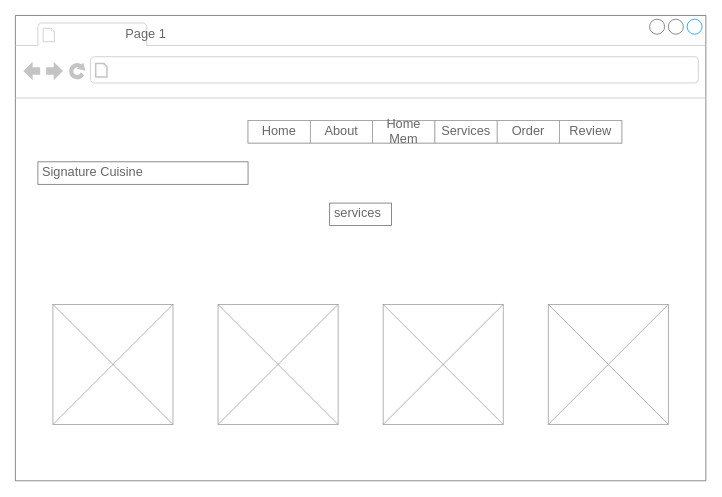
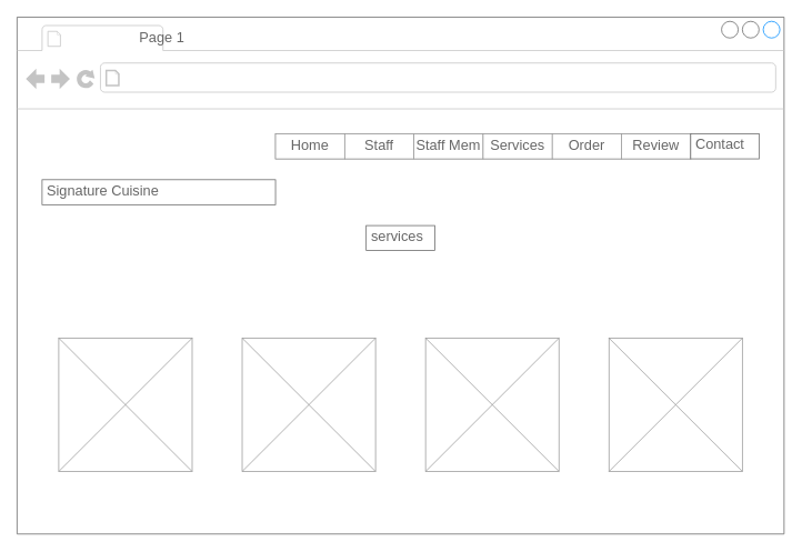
- <mxCell id="9" value="About" style="strokeColor=inherit;fillColor=inherit;gradientColor=inherit;strokeWidth=1;shadow=0;dashed=0;align=center;html=1;shape=mxgraph.mockup.forms.rrect;rSize=0;fontSize=17;fontColor=#666666;whiteSpace=wrap;" vertex="1" parent="7"><mxGeometry x="83" width="83" height="30" as="geometry" /></mxCell>
+ <mxCell id="9" value="Staff" style="strokeColor=inherit;fillColor=inherit;gradientColor=inherit;strokeWidth=1;shadow=0;dashed=0;align=center;html=1;shape=mxgraph.mockup.forms.rrect;rSize=0;fontSize=17;fontColor=#666666;whiteSpace=wrap;" vertex="1" parent="7"><mxGeometry x="83" width="83" height="30" as="geometry" /></mxCell>
- <mxCell id="10" value="Home Mem" style="strokeColor=inherit;fillColor=inherit;gradientColor=inherit;strokeWidth=1;shadow=0;dashed=0;align=center;html=1;shape=mxgraph.mockup.forms.rrect;rSize=0;fontSize=17;fontColor=#666666;whiteSpace=wrap;" vertex="1" parent="7"><mxGeometry x="166" width="83" height="30" as="geometry" /></mxCell>
+ <mxCell id="10" value="Staff Mem" style="strokeColor=inherit;fillColor=inherit;gradientColor=inherit;strokeWidth=1;shadow=0;dashed=0;align=center;html=1;shape=mxgraph.mockup.forms.rrect;rSize=0;fontSize=17;fontColor=#666666;whiteSpace=wrap;" vertex="1" parent="7"><mxGeometry x="166" width="83" height="30" as="geometry" /></mxCell>
+ <mxCell id="14" value="Contact" style="strokeWidth=1;shadow=0;dashed=0;align=center;html=1;shape=mxgraph.mockup.text.textBox;fontColor=#666666;align=left;fontSize=17;spacingLeft=4;spacingTop=-3;whiteSpace=wrap;strokeColor=#666666;mainText=" vertex="1" parent="6"><mxGeometry x="498" width="82" height="30" as="geometry" /></mxCell>
